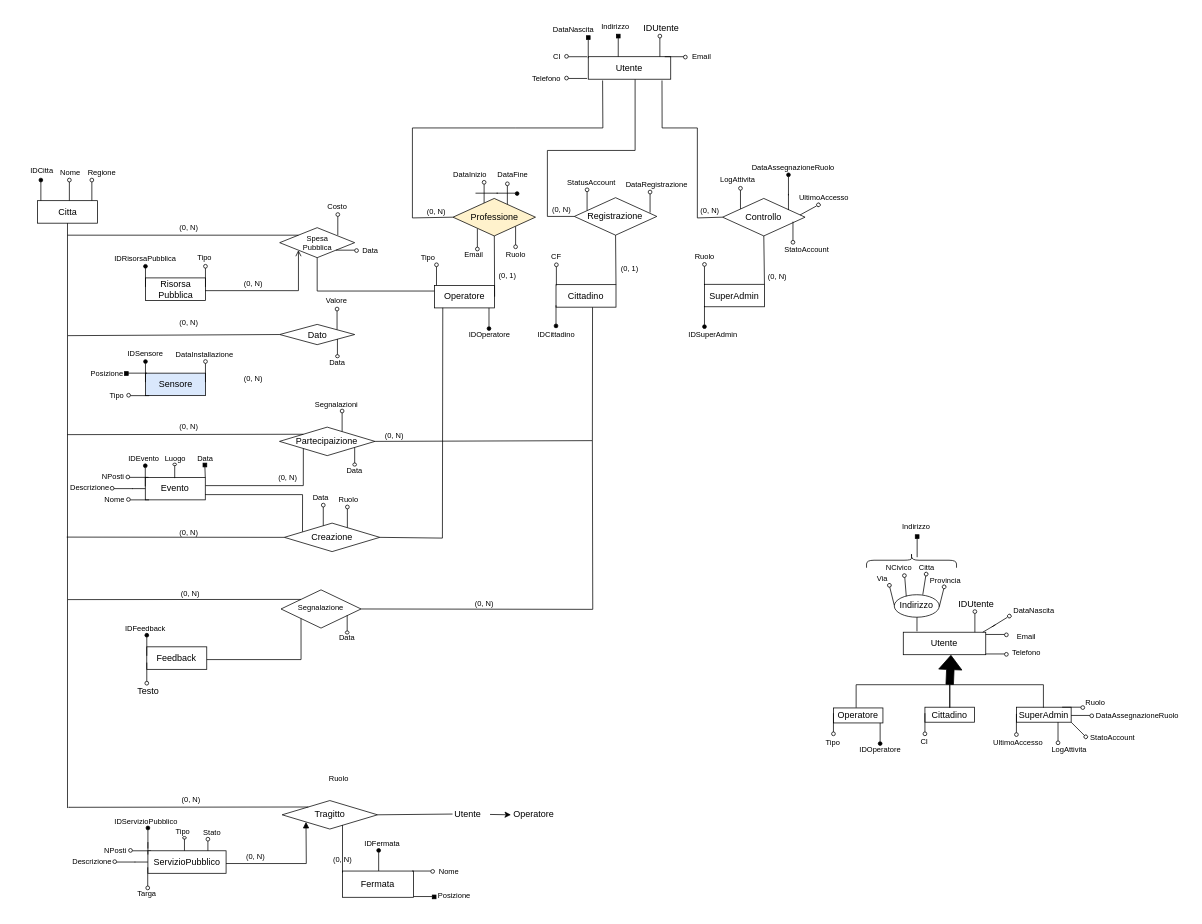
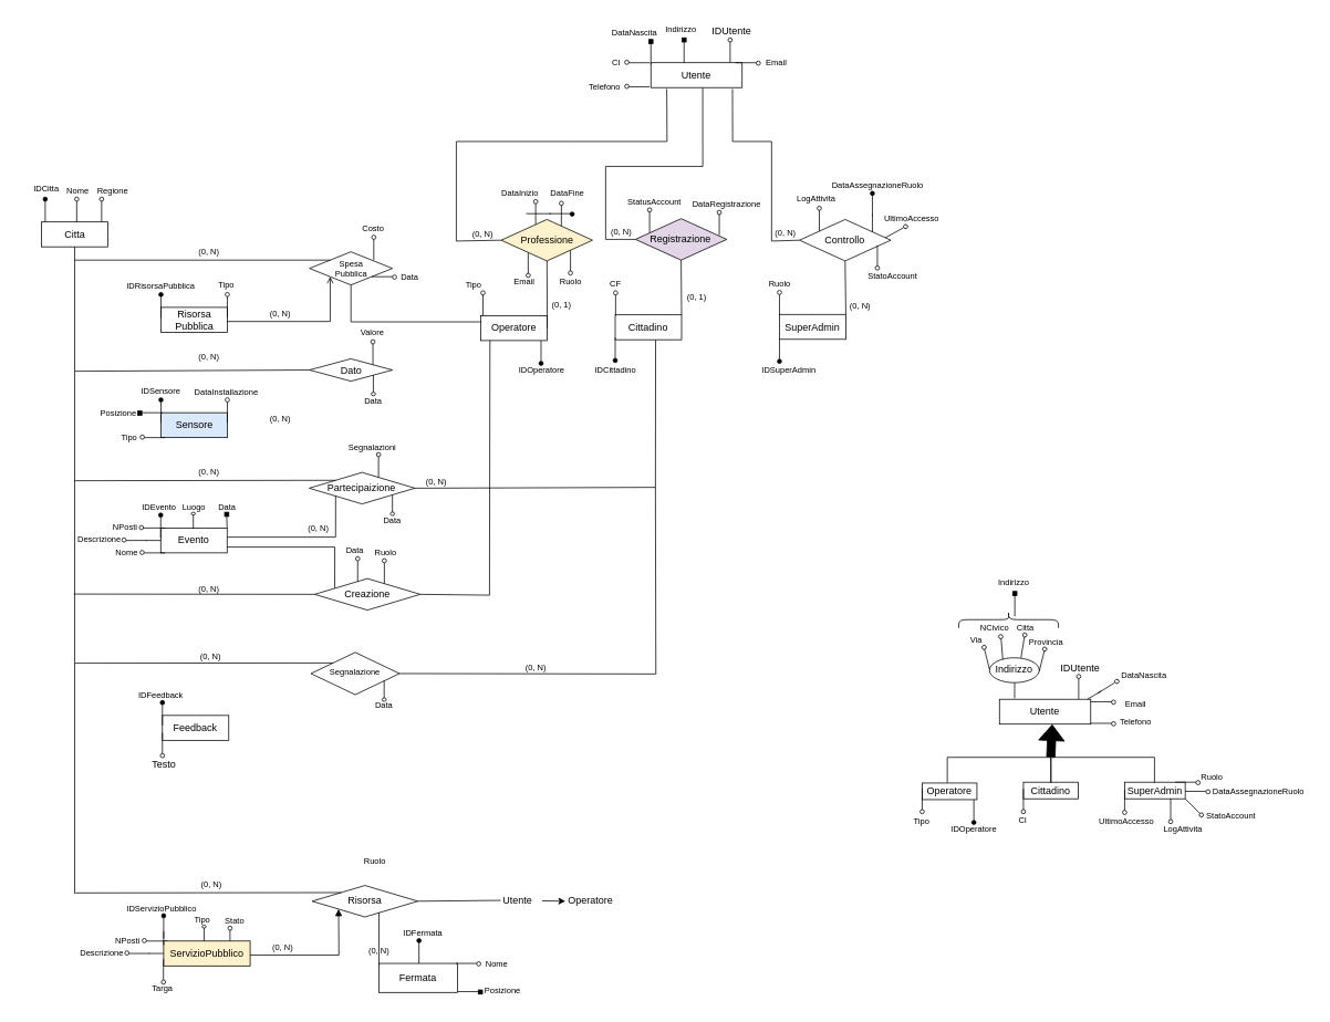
- <mxCell id="297" value="Registrazione" style="rhombus;whiteSpace=wrap;html=1;" parent="1" vertex="1"><mxGeometry x="765.44" y="263" width="110" height="50" as="geometry" /></mxCell>
+ <mxCell id="297" value="Registrazione" style="rhombus;whiteSpace=wrap;html=1;fillColor=#e1d5e7;" parent="1" vertex="1"><mxGeometry x="765.44" y="263" width="110" height="50" as="geometry" /></mxCell>
- <mxCell id="177" value="" style="endArrow=none;html=1;rounded=0;fontFamily=Helvetica;fontSize=12;fontColor=default;entryX=0;entryY=1;entryDx=0;entryDy=0;exitX=1;exitY=0.567;exitDx=0;exitDy=0;exitPerimeter=0;" parent="1" source="172" target="176" edge="1"><mxGeometry width="50" height="50" relative="1" as="geometry"><mxPoint x="272.85" y="878.98" as="sourcePoint" /><mxPoint x="398.938" y="824.25" as="targetPoint" /><Array as="points"><mxPoint x="401" y="879" /></Array></mxGeometry></mxCell>
- <mxCell id="194" value="&lt;div style=&quot;padding-top: 3px;&quot;&gt;&lt;span style=&quot;background-color: initial;&quot;&gt;Tragitto&lt;/span&gt;&lt;br&gt;&lt;/div&gt;" style="rhombus;whiteSpace=wrap;html=1;pointerEvents=0;align=center;verticalAlign=top;fontFamily=Helvetica;fontSize=12;fontColor=default;fillColor=none;gradientColor=none;spacingTop=2;" parent="1" vertex="1"><mxGeometry x="375.75" y="1067" width="127.25" height="38" as="geometry" /></mxCell>
+ <mxCell id="194" value="&lt;div style=&quot;padding-top: 3px;&quot;&gt;&lt;span style=&quot;background-color: initial;&quot;&gt;Risorsa&lt;/span&gt;&lt;br&gt;&lt;/div&gt;" style="rhombus;whiteSpace=wrap;html=1;pointerEvents=0;align=center;verticalAlign=top;fontFamily=Helvetica;fontSize=12;fontColor=default;fillColor=none;gradientColor=none;spacingTop=2;" parent="1" vertex="1"><mxGeometry x="375.75" y="1067" width="127.25" height="38" as="geometry" /></mxCell>
- <mxCell id="214" value="ServizioPubblico" style="rounded=0;whiteSpace=wrap;html=1;" parent="1" vertex="1"><mxGeometry x="196.75" y="1134" width="104.25" height="30" as="geometry" /></mxCell>
+ <mxCell id="214" value="ServizioPubblico" style="rounded=0;whiteSpace=wrap;html=1;fillColor=#fff2cc;" parent="1" vertex="1"><mxGeometry x="196.75" y="1134" width="104.25" height="30" as="geometry" /></mxCell>
